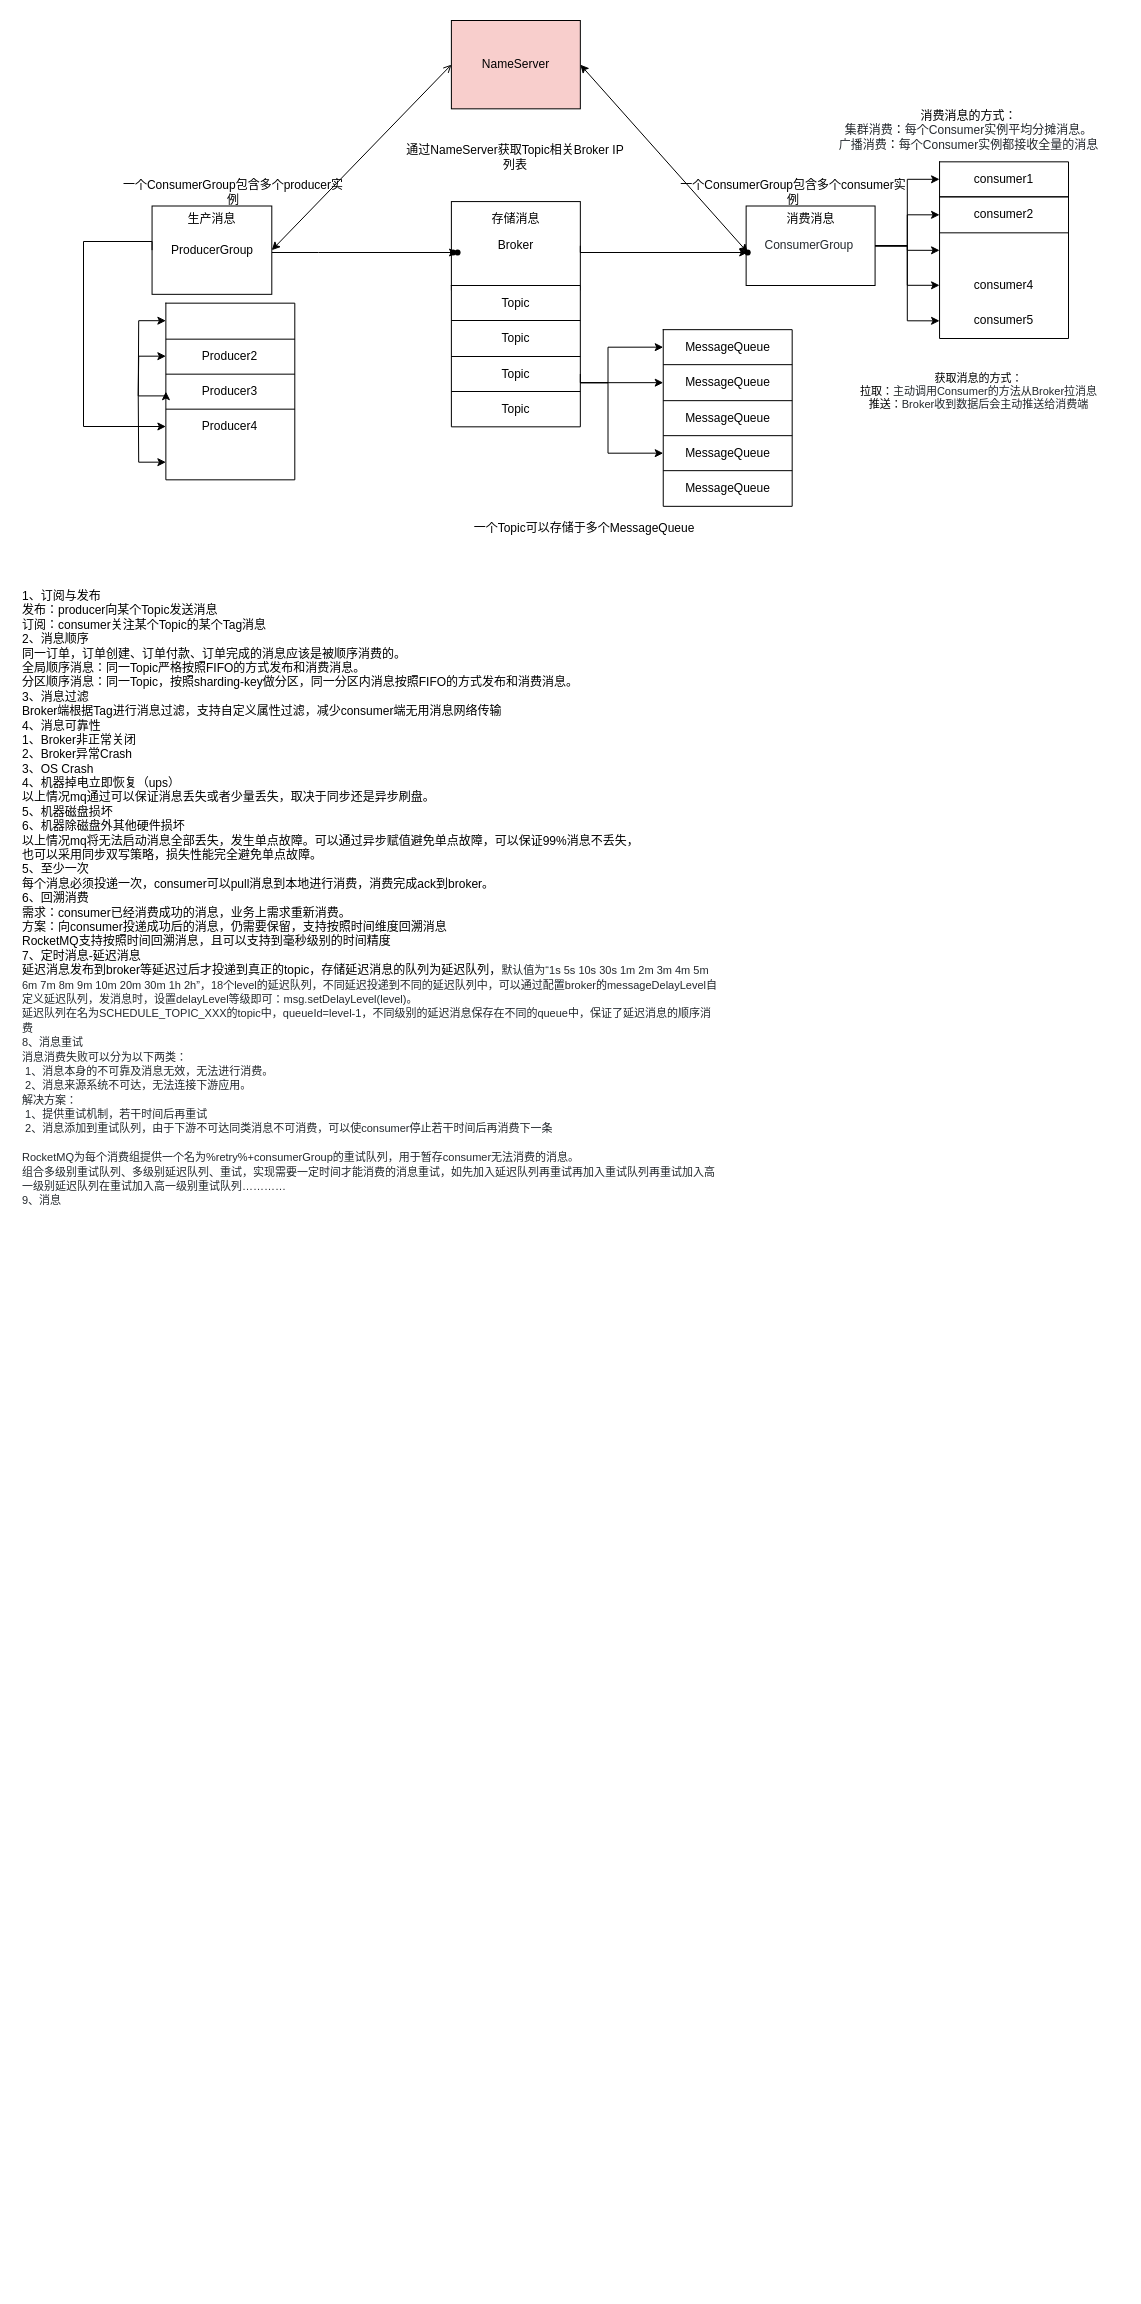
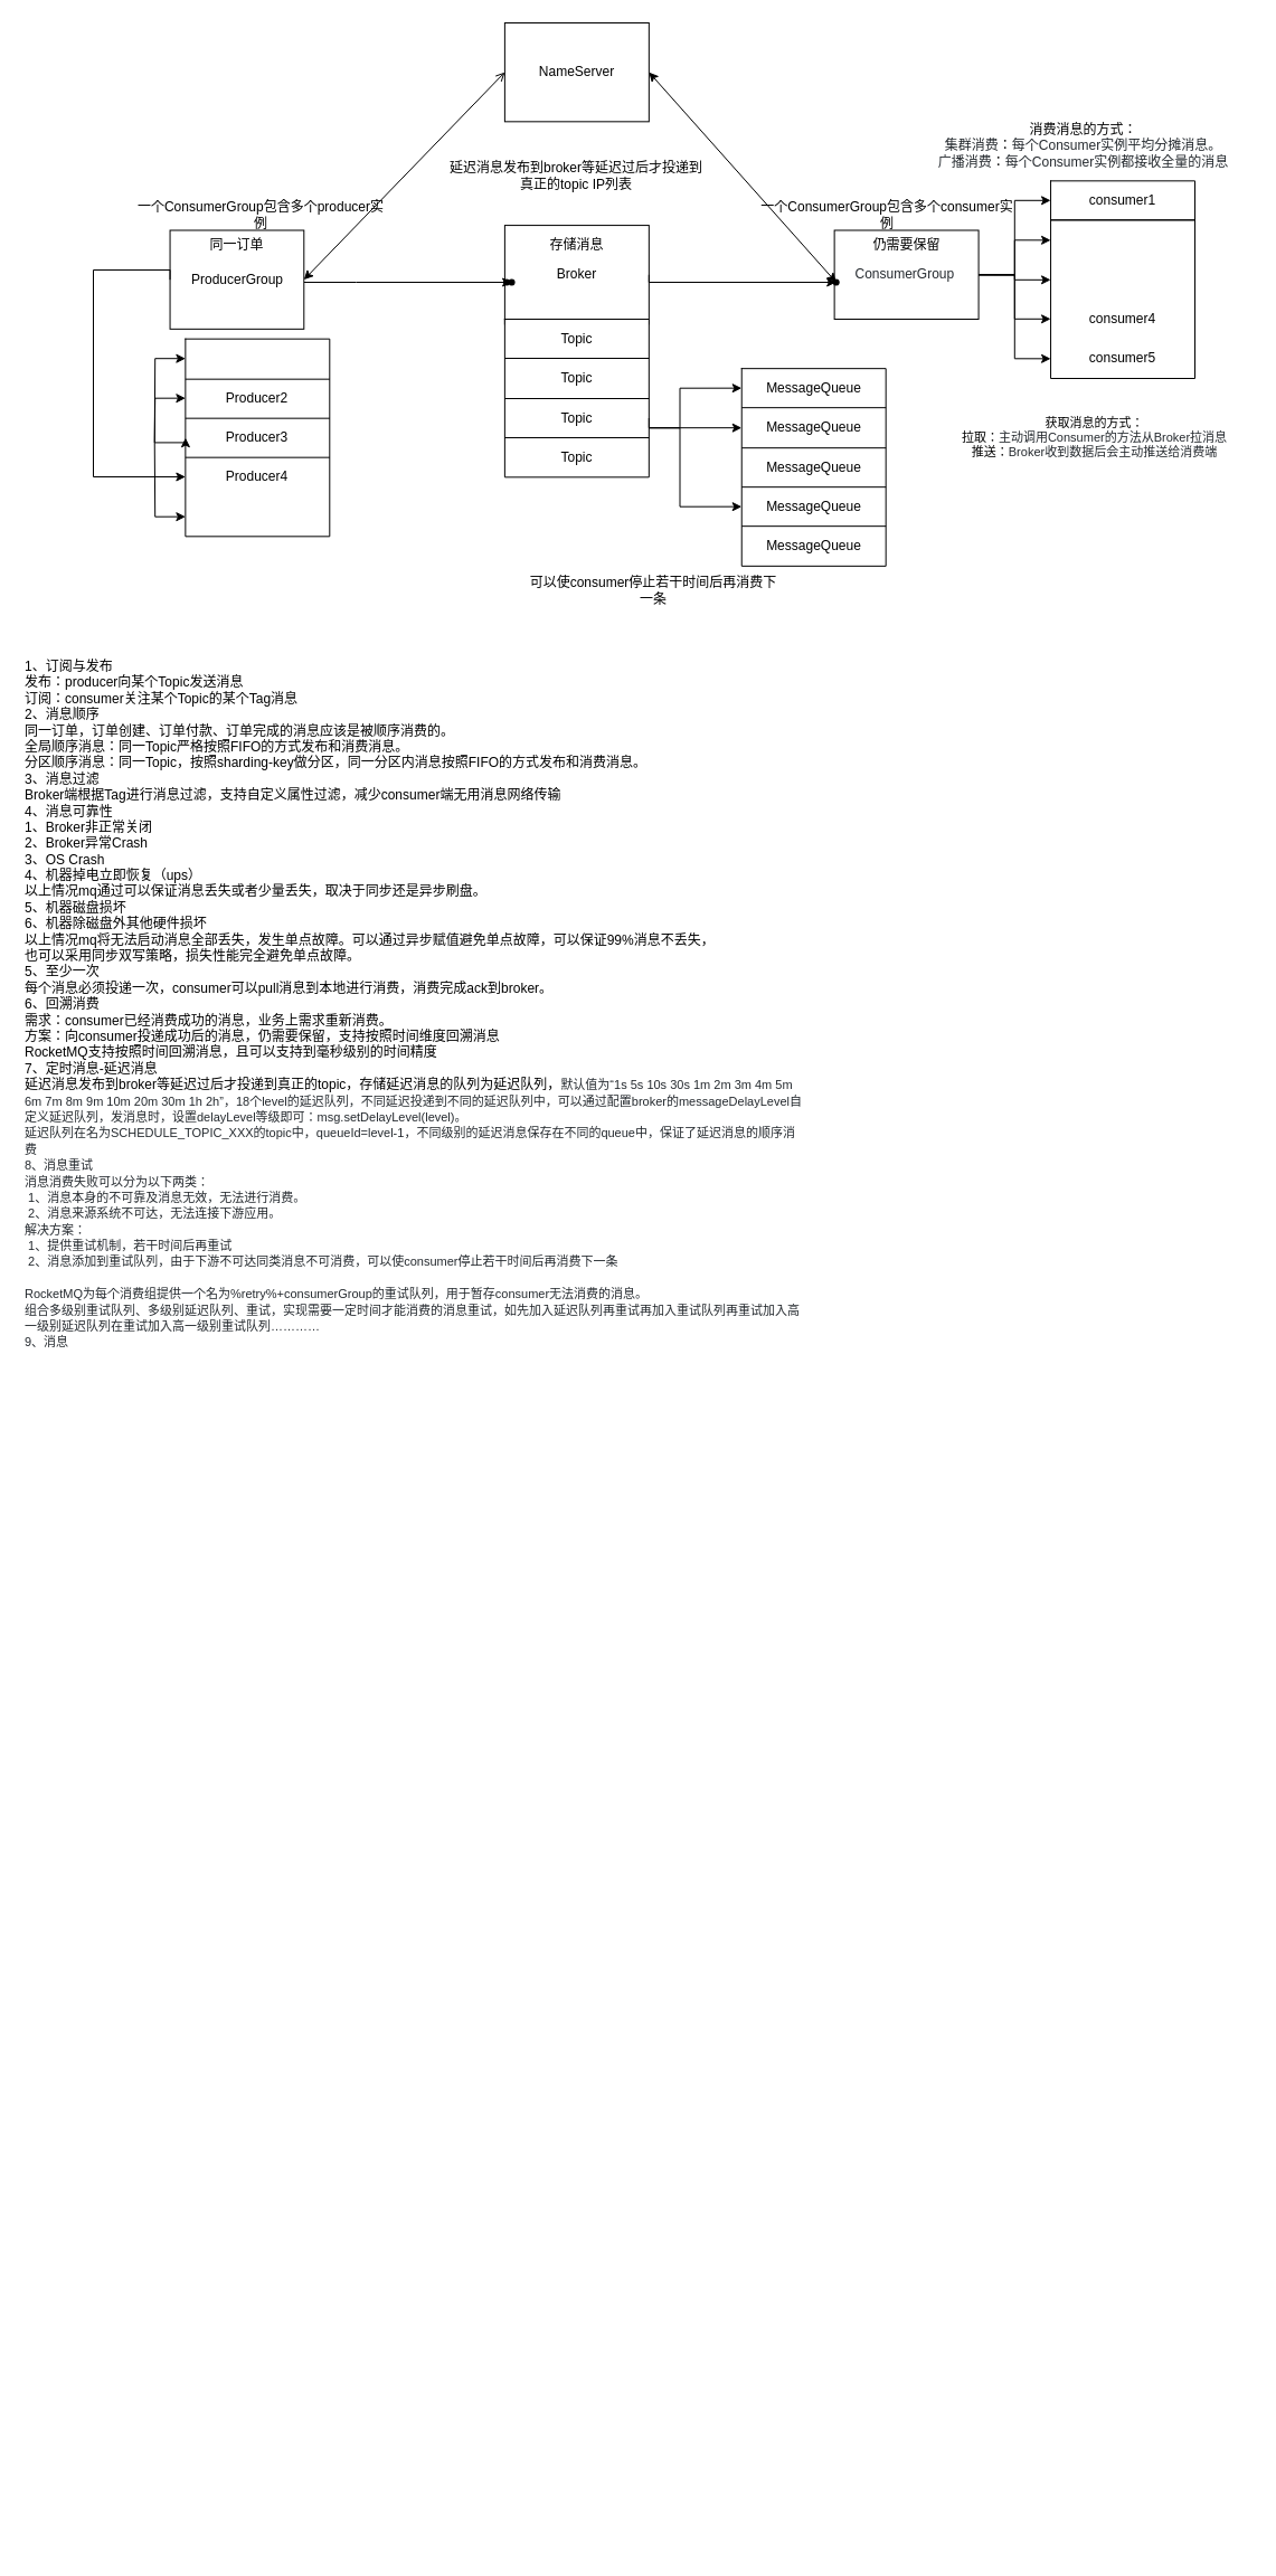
- <mxCell id="51" value="NameServer" style="rounded=0;whiteSpace=wrap;html=1;fontSize=12;fillColor=#f8cecc;" vertex="1" parent="1"><mxGeometry x="450.895" y="20" width="128.947" height="88.333" as="geometry" /></mxCell>
+ <mxCell id="51" value="NameServer" style="rounded=0;whiteSpace=wrap;html=1;fontSize=12;" vertex="1" parent="1"><mxGeometry x="450.895" y="20" width="128.947" height="88.333" as="geometry" /></mxCell>
- <mxCell id="54" value="通过NameServer获取Topic相关Broker IP列表" style="text;html=1;strokeColor=none;fillColor=none;align=center;verticalAlign=middle;whiteSpace=wrap;rounded=0;fontSize=12;" vertex="1" parent="1"><mxGeometry x="400.237" y="134.833" width="230.263" height="44.167" as="geometry" /></mxCell>
+ <mxCell id="54" value="延迟消息发布到broker等延迟过后才投递到真正的topic IP列表" style="text;html=1;strokeColor=none;fillColor=none;align=center;verticalAlign=middle;whiteSpace=wrap;rounded=0;fontSize=12;" vertex="1" parent="1"><mxGeometry x="400.237" y="134.833" width="230.263" height="44.167" as="geometry" /></mxCell>
- <mxCell id="35" value="consumer2" style="shape=partialRectangle;html=1;whiteSpace=wrap;connectable=0;fillColor=none;top=0;left=0;bottom=0;right=0;overflow=hidden;fontSize=12;" vertex="1" parent="34"><mxGeometry width="129" height="36" as="geometry" /></mxCell>
- <mxCell id="47" value="生产消息" style="text;html=1;strokeColor=none;fillColor=none;align=center;verticalAlign=middle;whiteSpace=wrap;rounded=0;fontSize=12;" vertex="1" parent="1"><mxGeometry x="140.039" y="196.667" width="142.763" height="44.167" as="geometry" /></mxCell>
+ <mxCell id="47" value="同一订单" style="text;html=1;strokeColor=none;fillColor=none;align=center;verticalAlign=middle;whiteSpace=wrap;rounded=0;fontSize=12;" vertex="1" parent="1"><mxGeometry x="140.039" y="196.667" width="142.763" height="44.167" as="geometry" /></mxCell>
- <mxCell id="49" value="消费消息" style="text;html=1;strokeColor=none;fillColor=none;align=center;verticalAlign=middle;whiteSpace=wrap;rounded=0;fontSize=12;" vertex="1" parent="1"><mxGeometry x="738.724" y="196.667" width="142.763" height="44.167" as="geometry" /></mxCell>
+ <mxCell id="49" value="仍需要保留" style="text;html=1;strokeColor=none;fillColor=none;align=center;verticalAlign=middle;whiteSpace=wrap;rounded=0;fontSize=12;" vertex="1" parent="1"><mxGeometry x="738.724" y="196.667" width="142.763" height="44.167" as="geometry" /></mxCell>
- <mxCell id="46" value="一个Topic可以存储于多个MessageQueue" style="text;html=1;strokeColor=none;fillColor=none;align=center;verticalAlign=middle;whiteSpace=wrap;rounded=0;fontSize=12;" vertex="1" parent="1"><mxGeometry x="469.316" y="505.833" width="230.263" height="44.167" as="geometry" /></mxCell>
+ <mxCell id="46" value="可以使consumer停止若干时间后再消费下一条" style="text;html=1;strokeColor=none;fillColor=none;align=center;verticalAlign=middle;whiteSpace=wrap;rounded=0;fontSize=12;" vertex="1" parent="1"><mxGeometry x="469.316" y="505.833" width="230.263" height="44.167" as="geometry" /></mxCell>
